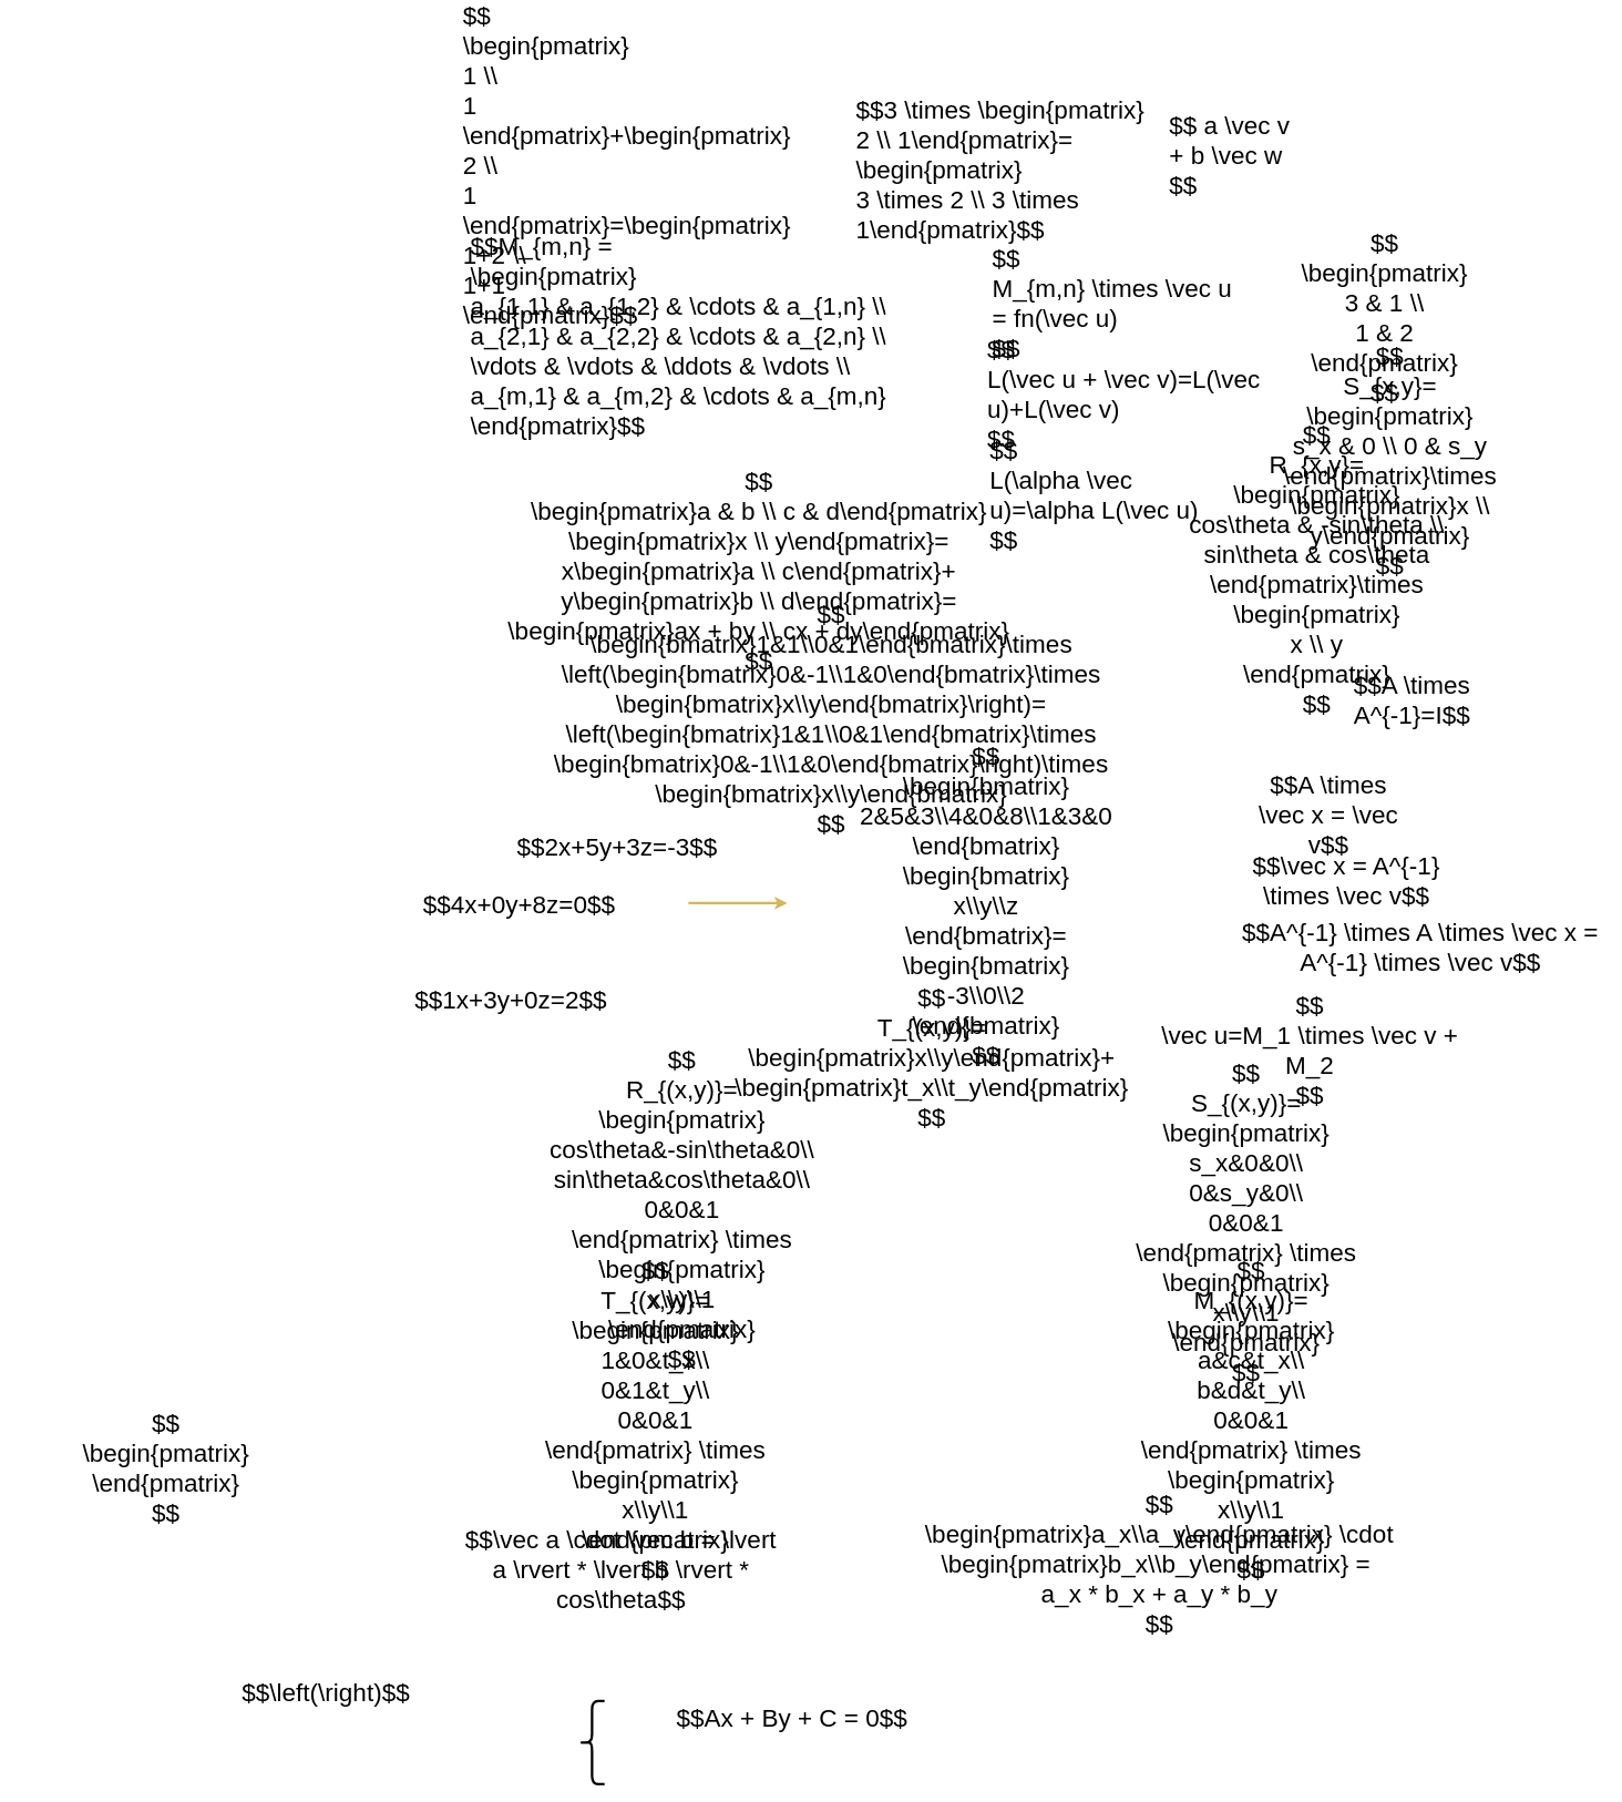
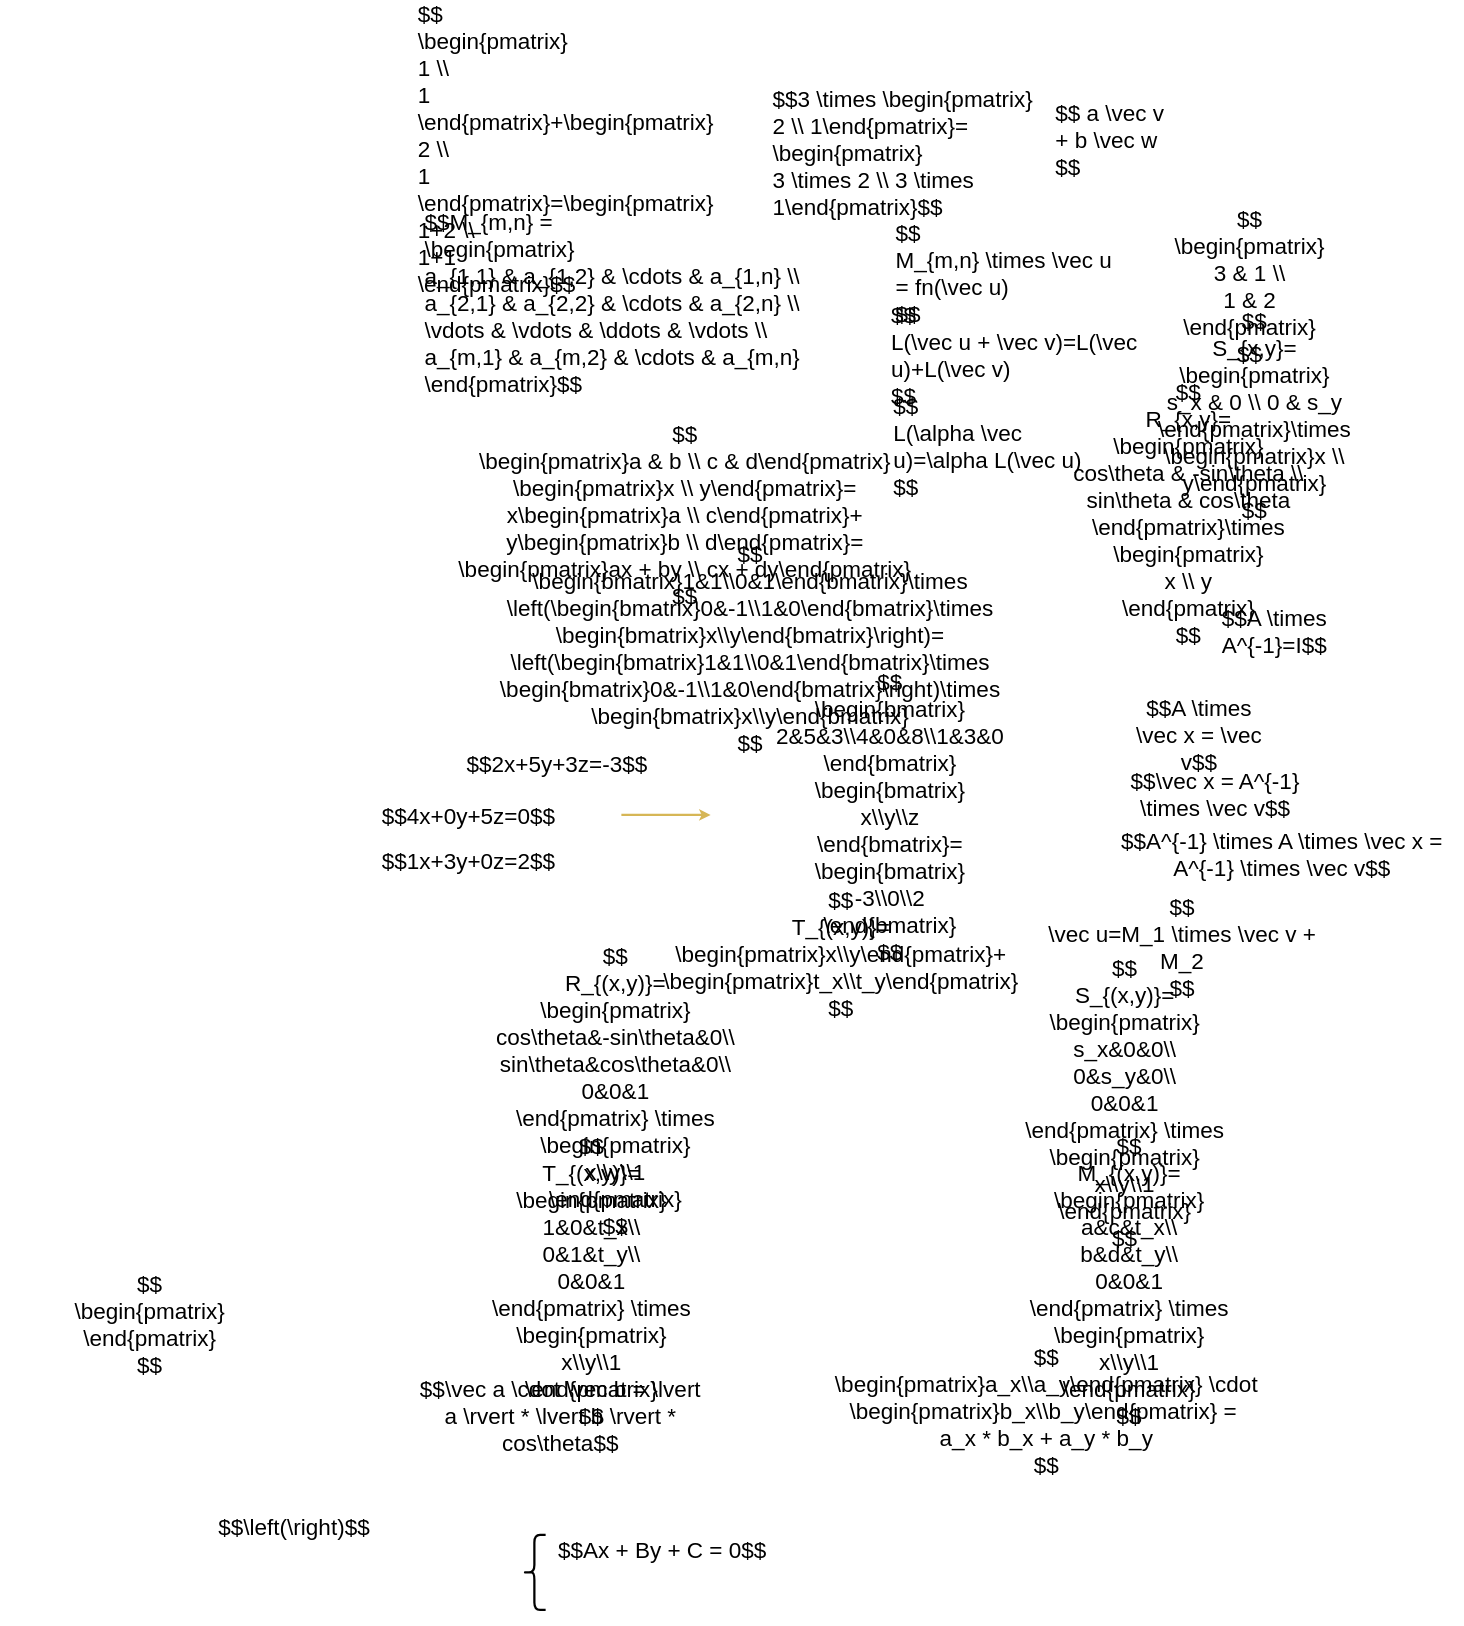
- <mxCell id="17" value="$$4x+0y+8z=0$$" style="text;html=1;strokeColor=none;fillColor=none;align=left;verticalAlign=middle;whiteSpace=wrap;rounded=0;fontSize=30;fontColor=#000000;" vertex="1" parent="1"><mxGeometry x="507" y="978" width="320" height="41" as="geometry" /></mxCell>
+ <mxCell id="17" value="$$4x+0y+5z=0$$" style="text;html=1;strokeColor=none;fillColor=none;align=left;verticalAlign=middle;whiteSpace=wrap;rounded=0;fontSize=30;fontColor=#000000;" vertex="1" parent="1"><mxGeometry x="507" y="978" width="320" height="41" as="geometry" /></mxCell>
- <mxCell id="18" value="$$1x+3y+0z=2$$" style="text;html=1;strokeColor=none;fillColor=none;align=left;verticalAlign=middle;whiteSpace=wrap;rounded=0;fontSize=30;fontColor=#000000;" vertex="1" parent="1"><mxGeometry x="497" y="1093" width="310" height="41" as="geometry" /></mxCell>
+ <mxCell id="18" value="$$1x+3y+0z=2$$" style="text;html=1;strokeColor=none;fillColor=none;align=left;verticalAlign=middle;whiteSpace=wrap;rounded=0;fontSize=30;fontColor=#000000;" vertex="1" parent="1"><mxGeometry x="507" y="1038" width="310" height="41" as="geometry" /></mxCell>
- <mxCell id="32" value="$$Ax + By + C = 0$$" style="text;html=1;strokeColor=none;fillColor=none;align=left;verticalAlign=middle;whiteSpace=wrap;rounded=0;fontSize=30;fontColor=#000000;" vertex="1" parent="1"><mxGeometry x="812" y="1958" width="424" height="40" as="geometry" /></mxCell>
+ <mxCell id="32" value="$$Ax + By + C = 0$$" style="text;html=1;strokeColor=none;fillColor=none;align=left;verticalAlign=middle;whiteSpace=wrap;rounded=0;fontSize=30;fontColor=#000000;" vertex="1" parent="1"><mxGeometry x="742" y="1958" width="424" height="40" as="geometry" /></mxCell>
